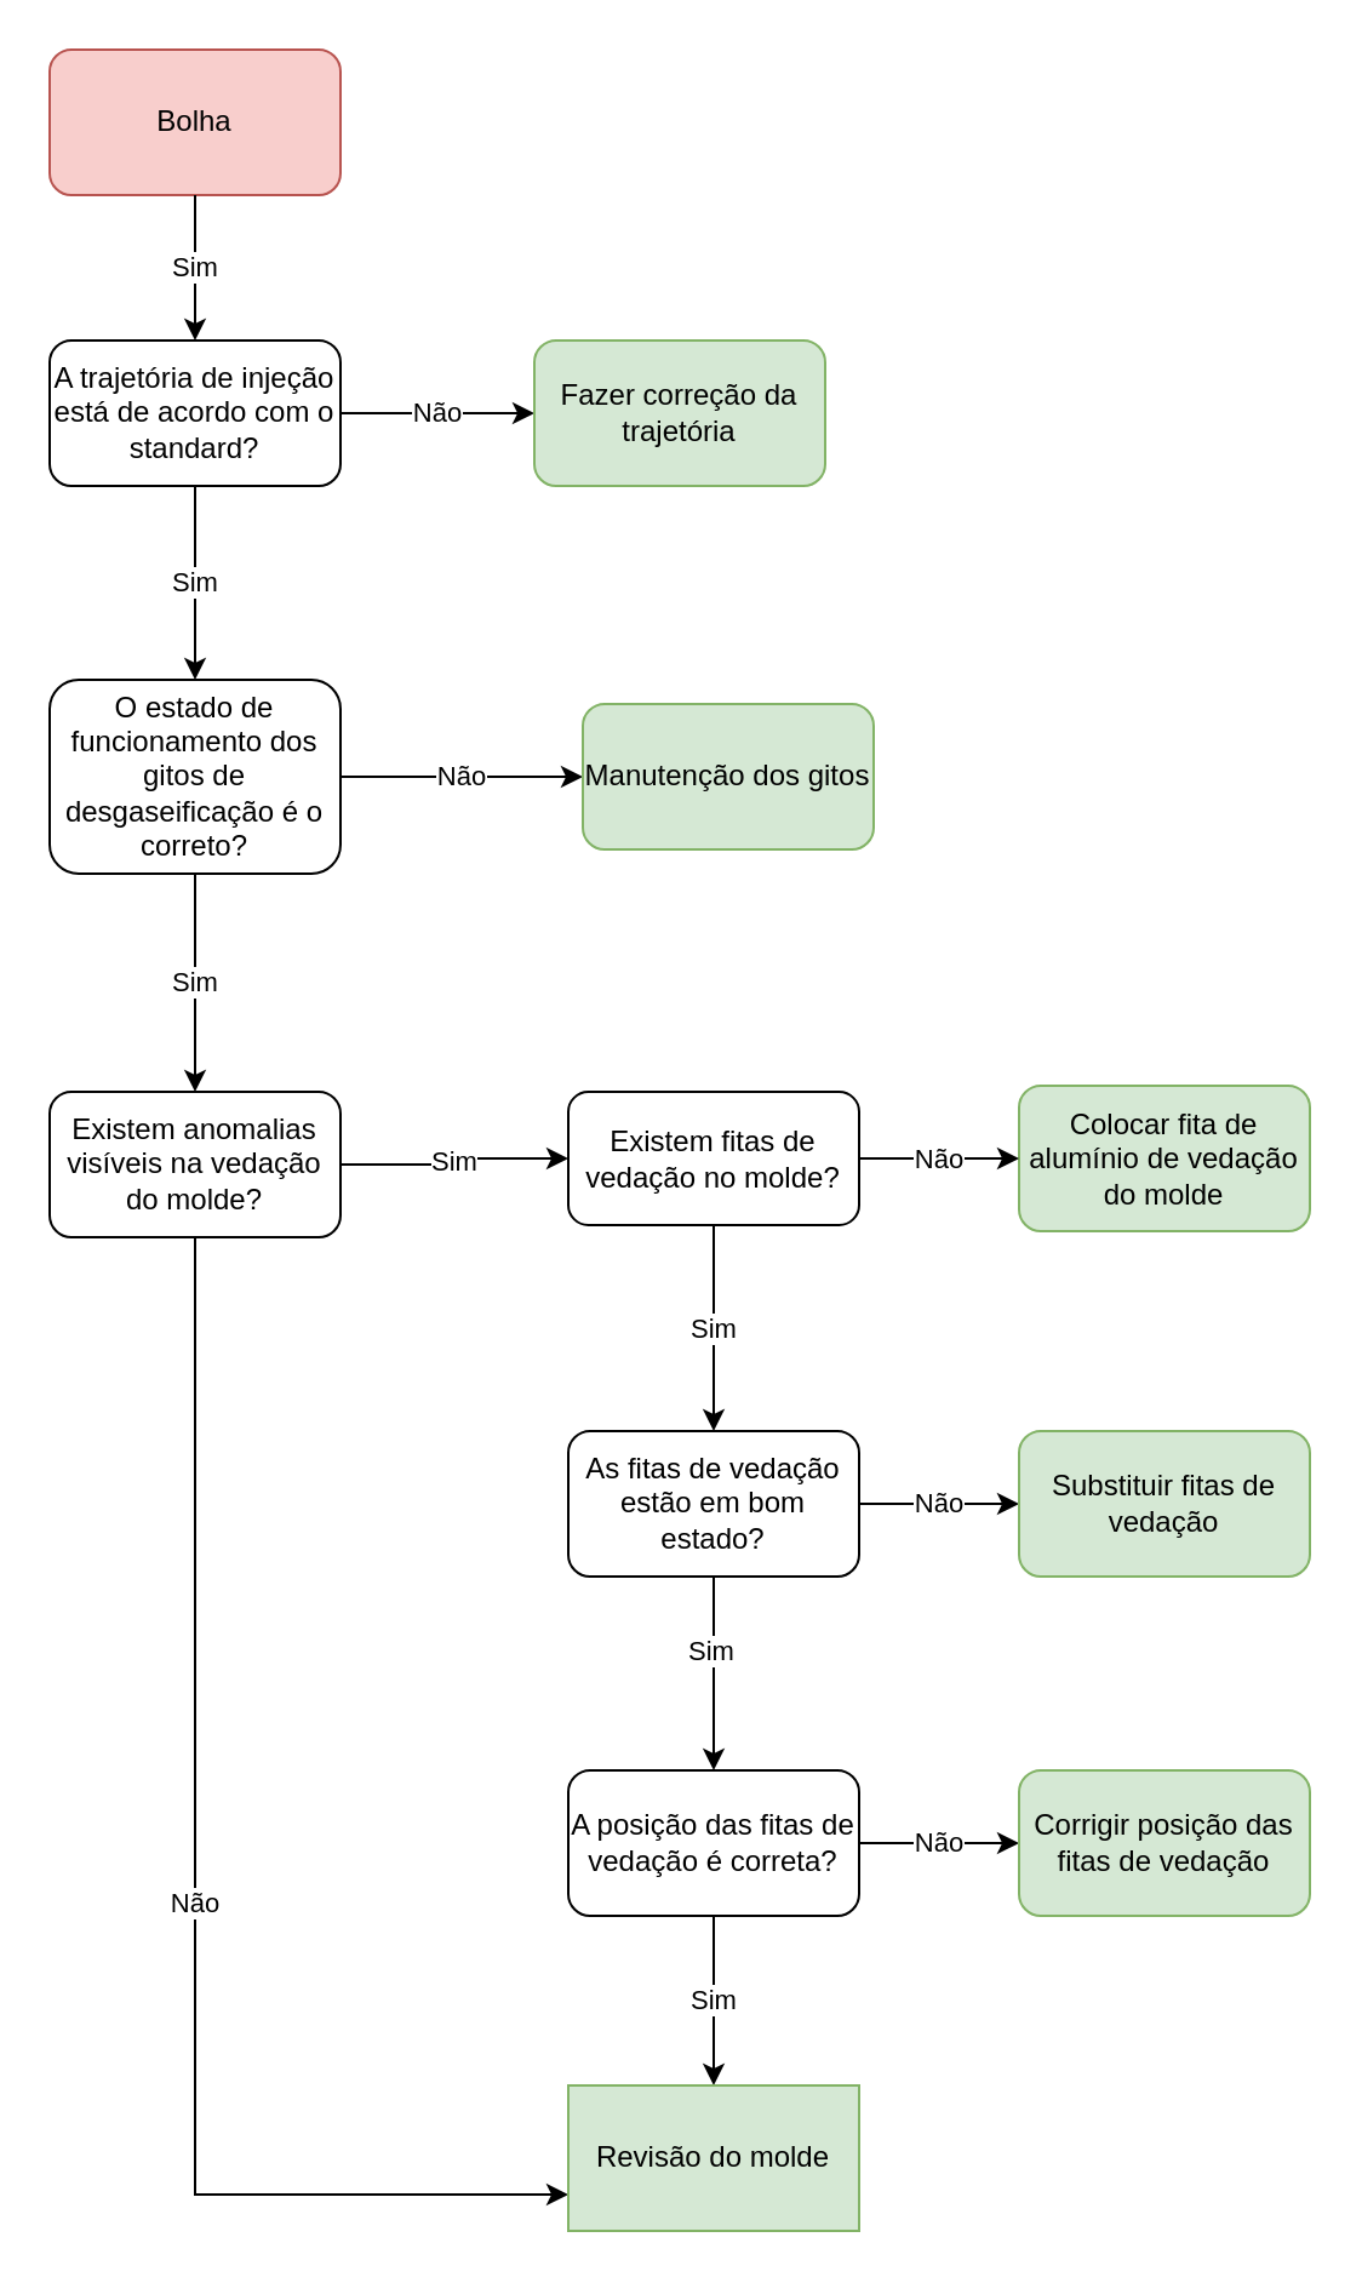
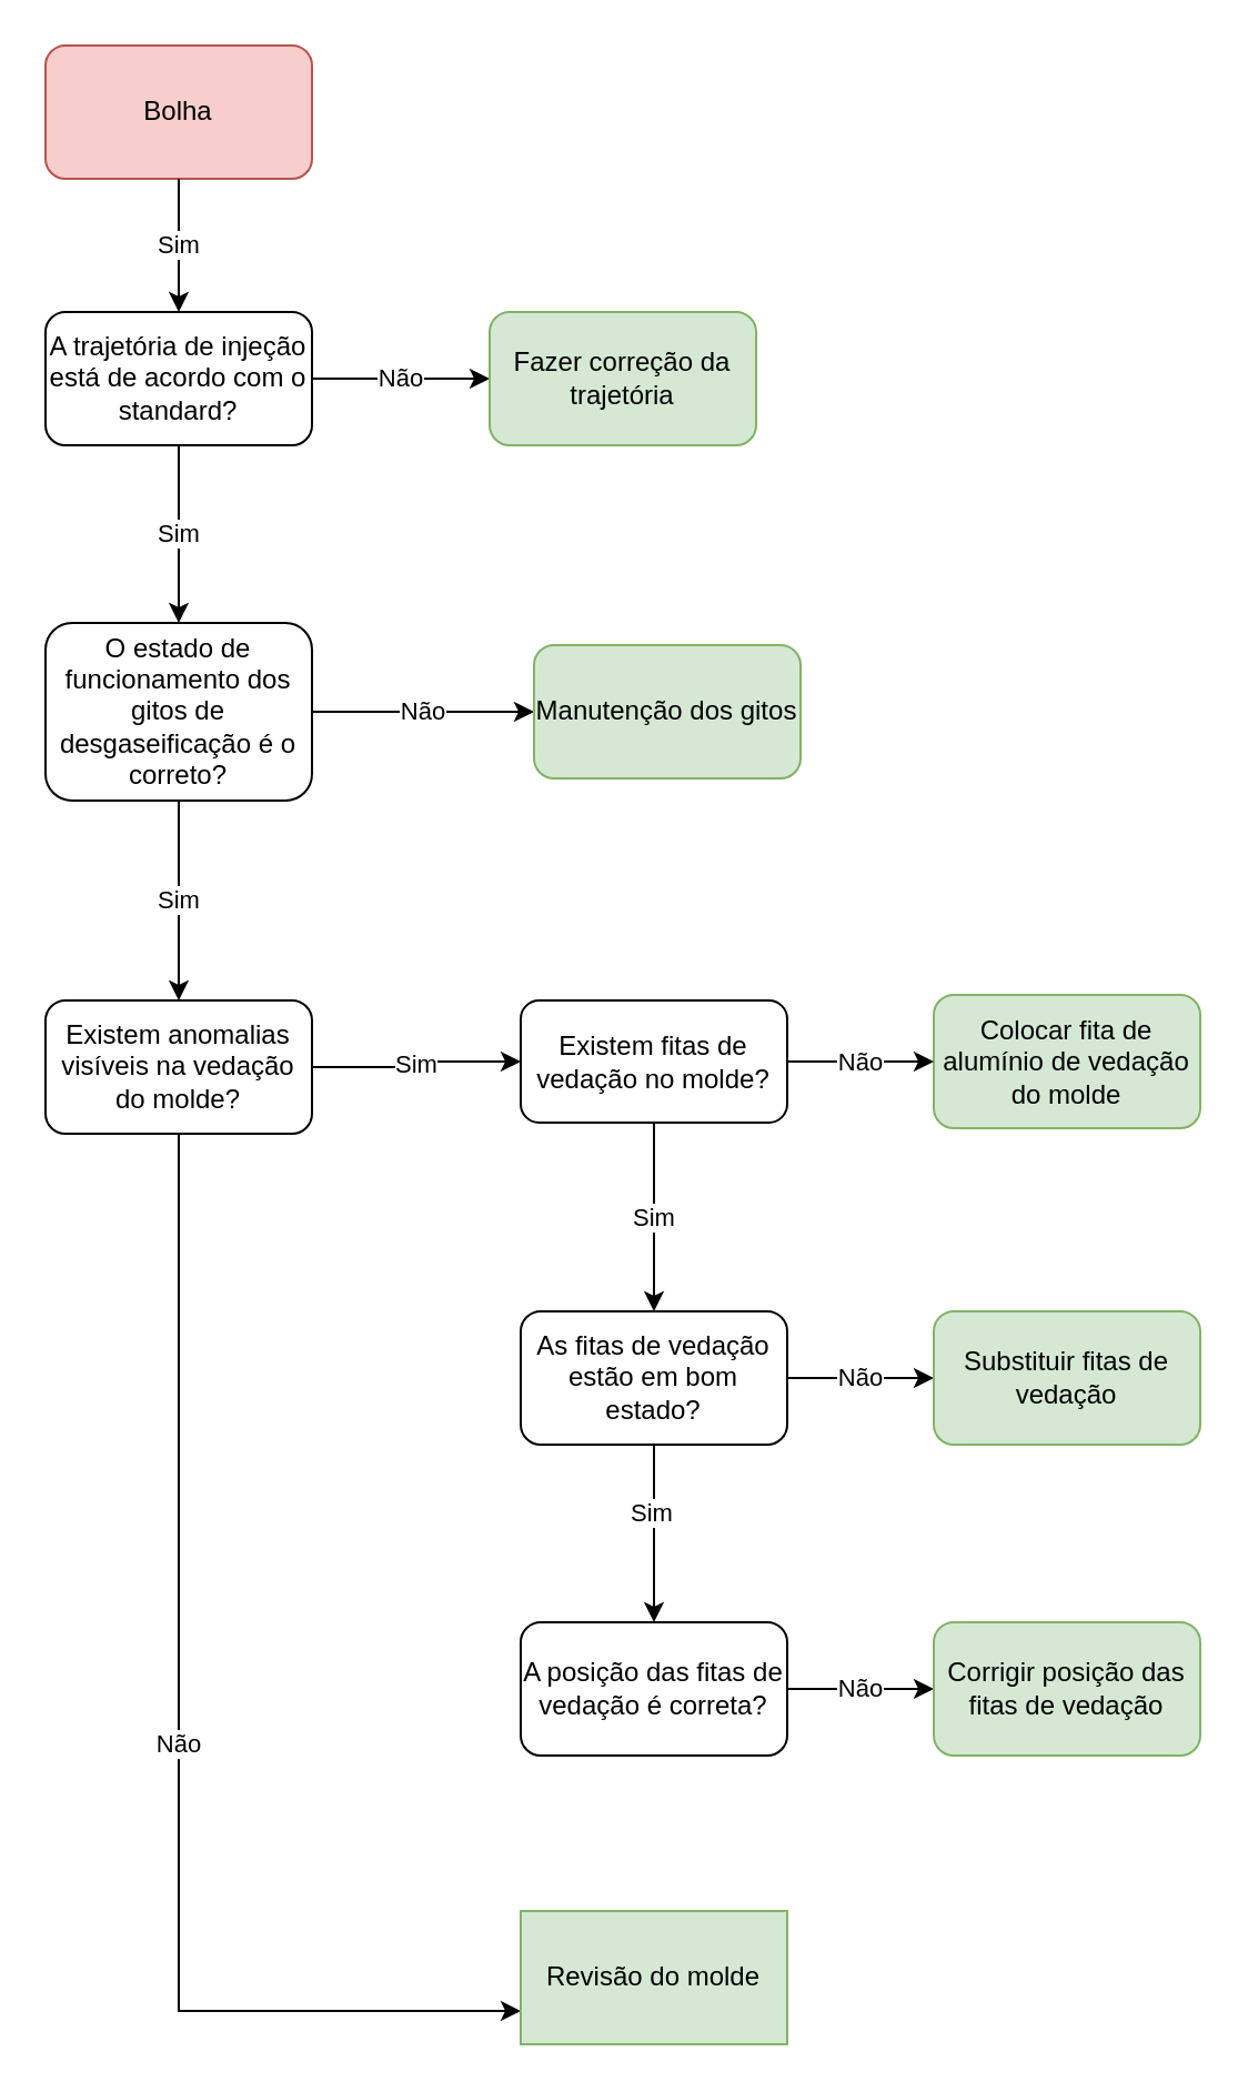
- <mxCell id="25" value="Sim" style="edgeStyle=orthogonalEdgeStyle;rounded=0;orthogonalLoop=1;jettySize=auto;html=1;" parent="1" source="26" target="28" edge="1"><mxGeometry relative="1" as="geometry" /></mxCell>
